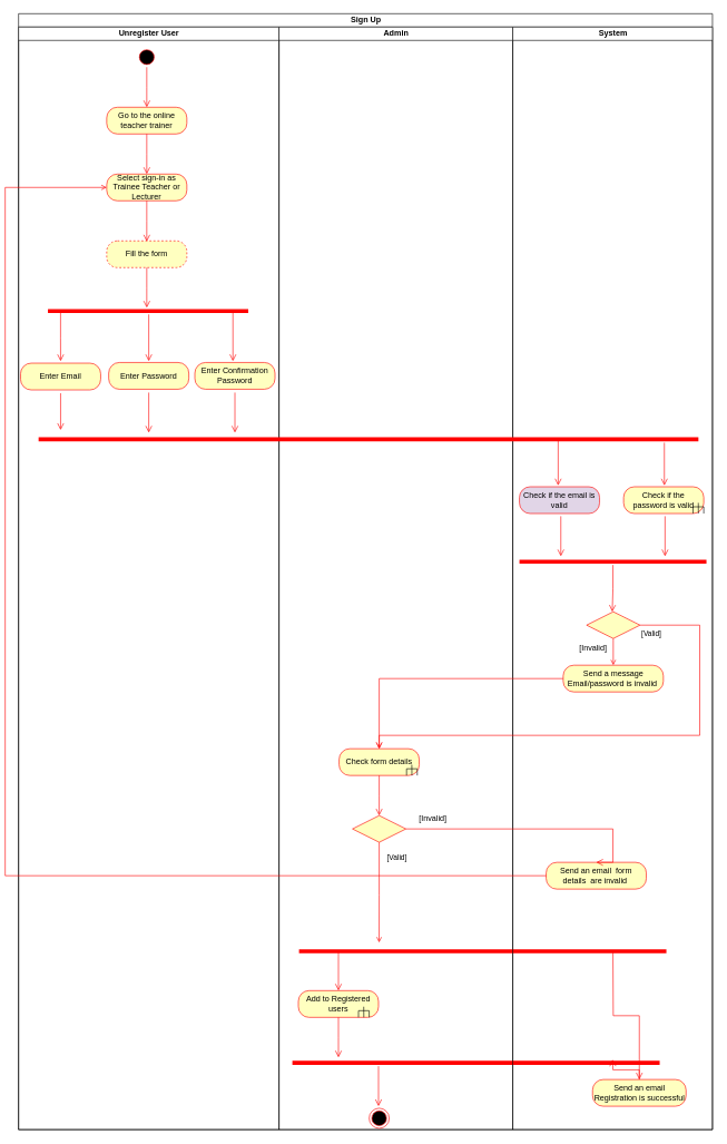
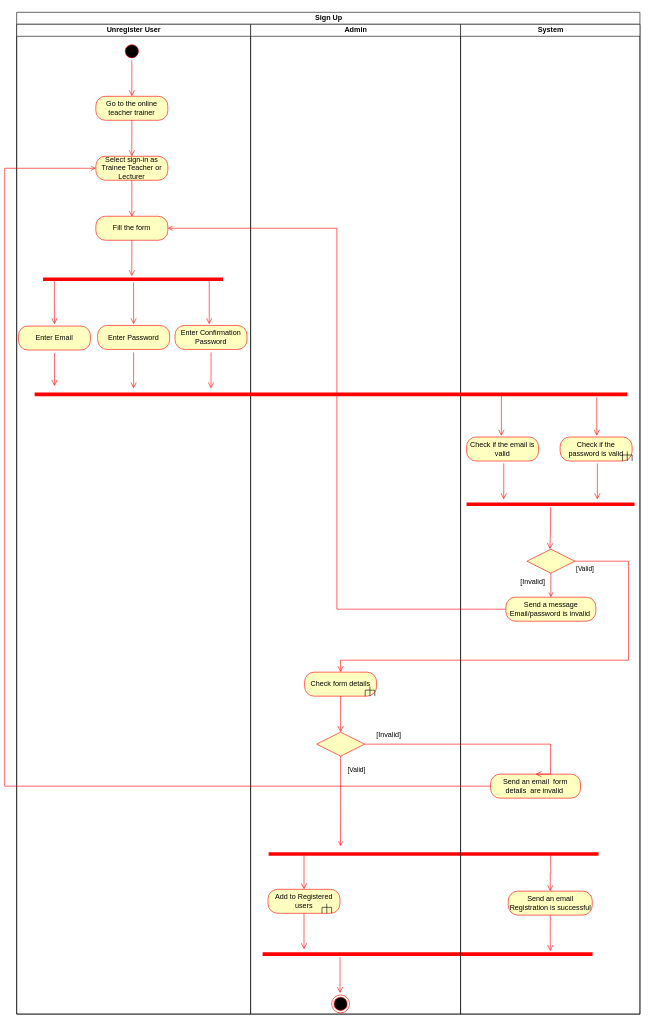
- <mxCell id="10" value="Fill the form" style="rounded=1;whiteSpace=wrap;html=1;arcSize=40;fontColor=#000000;fillColor=#ffffc0;strokeColor=#ff0000;dashed=1;" vertex="1" parent="3"><mxGeometry x="132.0" y="320" width="120" height="40" as="geometry" /></mxCell>
+ <mxCell id="10" value="Fill the form" style="rounded=1;whiteSpace=wrap;html=1;arcSize=40;fontColor=#000000;fillColor=#ffffc0;strokeColor=#ff0000;" vertex="1" parent="3"><mxGeometry x="132.0" y="320" width="120" height="40" as="geometry" /></mxCell>
- <mxCell id="39" value="Check if the email is valid" style="rounded=1;whiteSpace=wrap;html=1;arcSize=40;fontColor=#000000;fillColor=#e1d5e7;strokeColor=#ff0000;" vertex="1" parent="36"><mxGeometry x="10.0" y="688" width="120" height="40" as="geometry" /></mxCell>
+ <mxCell id="39" value="Check if the email is valid" style="rounded=1;whiteSpace=wrap;html=1;arcSize=40;fontColor=#000000;fillColor=#ffffc0;strokeColor=#ff0000;" vertex="1" parent="36"><mxGeometry x="10.0" y="688" width="120" height="40" as="geometry" /></mxCell>
- <mxCell id="53" style="edgeStyle=orthogonalEdgeStyle;rounded=0;orthogonalLoop=1;jettySize=auto;html=1;endArrow=open;endFill=0;fillColor=#e51400;strokeColor=#FF0000;exitX=0;exitY=0.5;exitDx=0;exitDy=0;" edge="1" parent="2" source="51" target="20"><mxGeometry relative="1" as="geometry"><mxPoint x="910.0" y="900" as="targetPoint" /></mxGeometry></mxCell>
+ <mxCell id="53" style="edgeStyle=orthogonalEdgeStyle;rounded=0;orthogonalLoop=1;jettySize=auto;html=1;endArrow=open;endFill=0;fillColor=#e51400;strokeColor=#FF0000;entryX=1;entryY=0.5;entryDx=0;entryDy=0;exitX=0;exitY=0.5;exitDx=0;exitDy=0;" edge="1" parent="2" source="51" target="10"><mxGeometry relative="1" as="geometry"><mxPoint x="910.0" y="900" as="targetPoint" /></mxGeometry></mxCell>
- <mxCell id="49" value="Send an email Registration is successful" style="rounded=1;whiteSpace=wrap;html=1;arcSize=40;fontColor=#000000;fillColor=#ffffc0;strokeColor=#ff0000;" vertex="1" parent="36"><mxGeometry x="119.5" y="1575" width="140" height="40" as="geometry" /></mxCell>
+ <mxCell id="49" value="Send an email Registration is successful" style="rounded=1;whiteSpace=wrap;html=1;arcSize=40;fontColor=#000000;fillColor=#ffffc0;strokeColor=#ff0000;" vertex="1" parent="36"><mxGeometry x="79.5" y="1445" width="140" height="40" as="geometry" /></mxCell>
